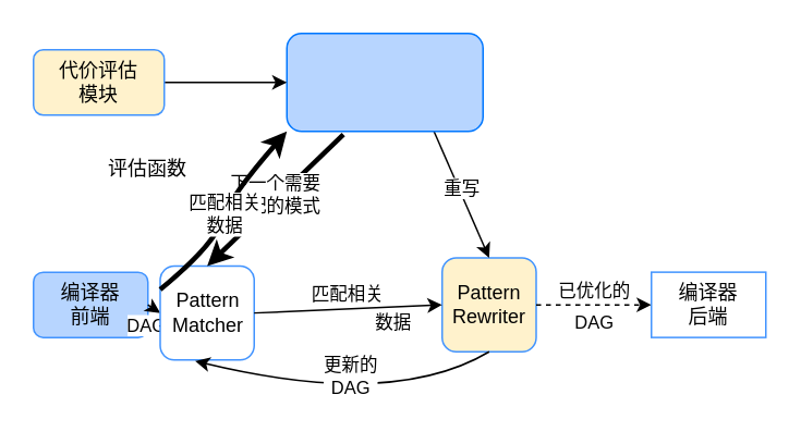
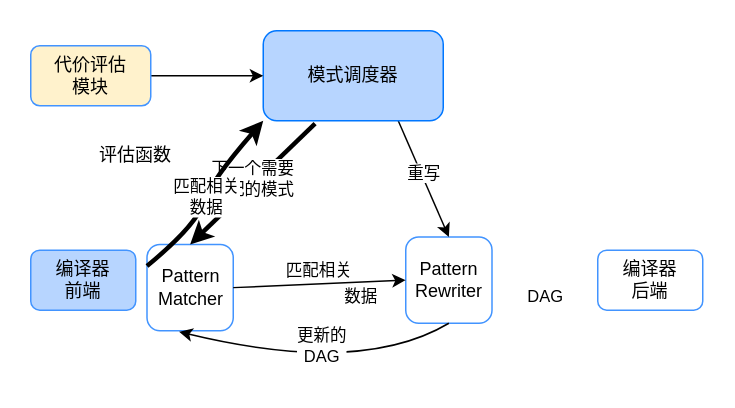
+ <mxCell id="23" value="模式调度器" style="text;html=1;strokeColor=none;fillColor=none;align=center;verticalAlign=middle;whiteSpace=wrap;rounded=0;" vertex="1" parent="1"><mxGeometry x="200" y="35" width="70" height="30" as="geometry" /></mxCell>
- <mxCell id="6" value="Pattern&lt;br&gt;Rewriter" style="whiteSpace=wrap;html=1;rounded=1;strokeColor=#4294FF;fillColor=#fff2cc;" vertex="1" parent="1"><mxGeometry x="270" y="157.5" width="57.5" height="57.5" as="geometry" /></mxCell>
+ <mxCell id="6" value="Pattern&lt;br&gt;Rewriter" style="whiteSpace=wrap;html=1;rounded=1;strokeColor=#4294FF;" vertex="1" parent="1"><mxGeometry x="270" y="157.5" width="57.5" height="57.5" as="geometry" /></mxCell>
- <mxCell id="17" value="" style="endArrow=classic;html=1;rounded=0;exitX=1;exitY=0.5;exitDx=0;exitDy=0;entryX=0;entryY=0.5;entryDx=0;entryDy=0;dashed=1;" edge="1" parent="1" source="6" target="19"><mxGeometry relative="1" as="geometry"><mxPoint x="410" y="210" as="sourcePoint" /><mxPoint x="420" y="210" as="targetPoint" /></mxGeometry></mxCell>
- <mxCell id="18" value="已优化的" style="edgeLabel;resizable=0;html=1;align=center;verticalAlign=middle;" connectable="0" vertex="1" parent="17"><mxGeometry relative="1" as="geometry"><mxPoint y="-9" as="offset" /></mxGeometry></mxCell>
- <mxCell id="19" value="编译器&lt;br&gt;后端" style="whiteSpace=wrap;html=1;strokeColor=#4294FF;rounded=0;" vertex="1" parent="1"><mxGeometry x="398" y="166.25" width="70" height="40" as="geometry" /></mxCell>
+ <mxCell id="19" value="编译器&lt;br&gt;后端" style="rounded=1;whiteSpace=wrap;html=1;strokeColor=#4294FF;" vertex="1" parent="1"><mxGeometry x="398" y="166.25" width="70" height="40" as="geometry" /></mxCell>
- <mxCell id="3" value="" style="endArrow=classic;html=1;rounded=0;exitX=1;exitY=0.5;exitDx=0;exitDy=0;entryX=0;entryY=0.5;entryDx=0;entryDy=0;dashed=1;" edge="1" parent="1" source="2" target="5"><mxGeometry relative="1" as="geometry"><mxPoint x="90" y="50" as="sourcePoint" /><mxPoint x="130" y="175" as="targetPoint" /></mxGeometry></mxCell>
- <mxCell id="4" value="DAG" style="edgeLabel;resizable=0;html=1;align=center;verticalAlign=middle;" connectable="0" vertex="1" parent="3"><mxGeometry relative="1" as="geometry"><mxPoint x="-6" y="9" as="offset" /></mxGeometry></mxCell>
